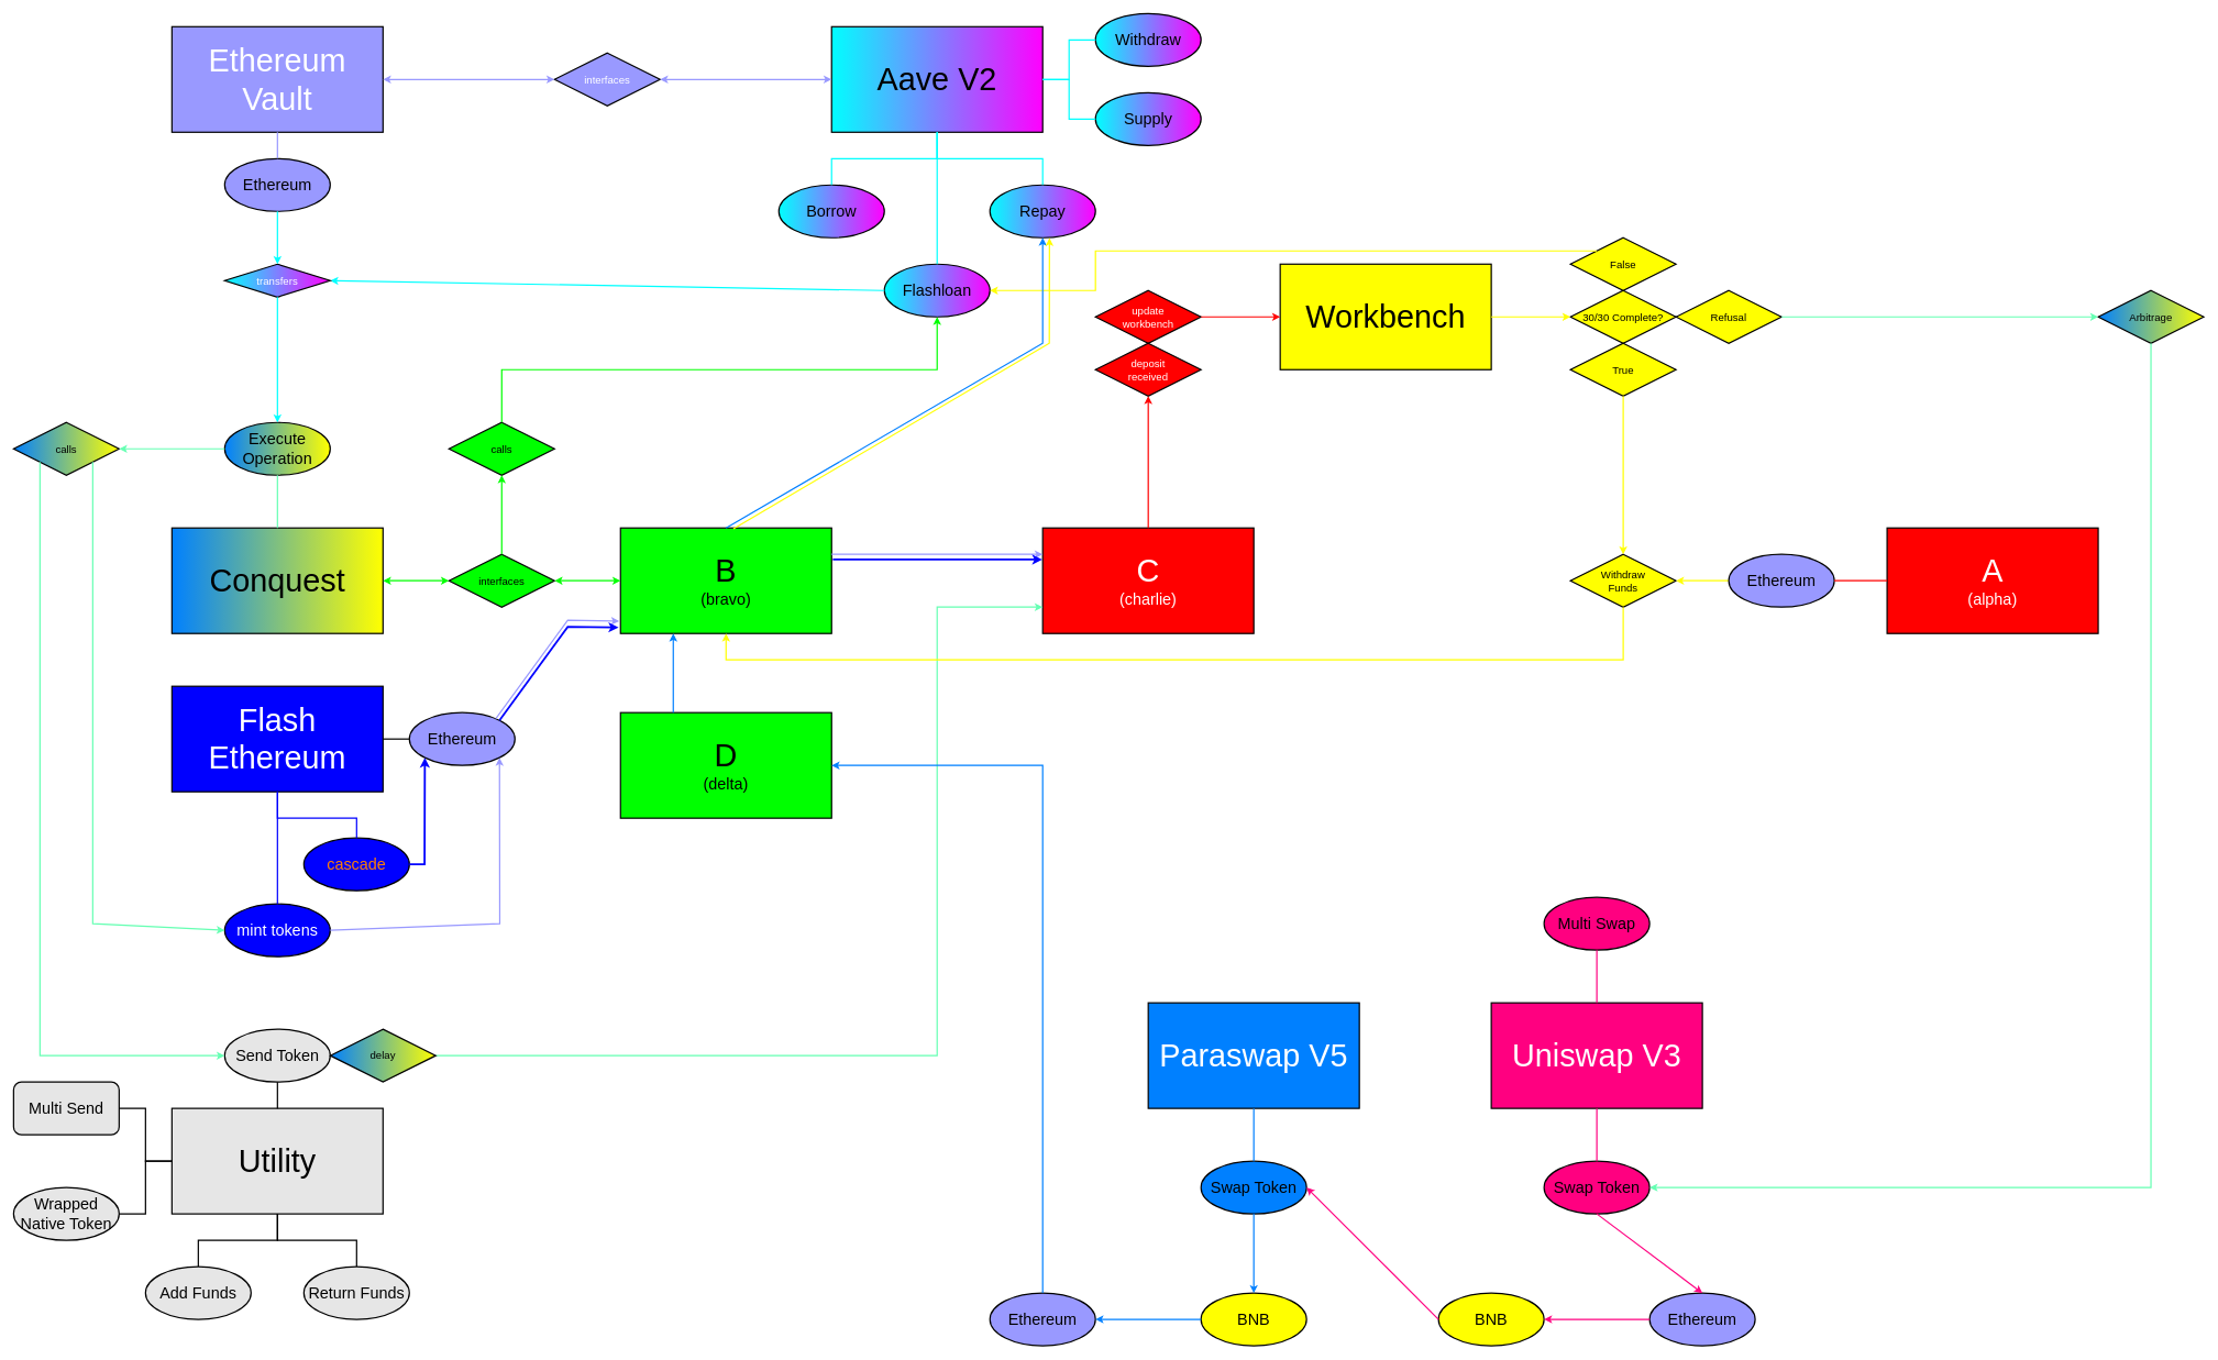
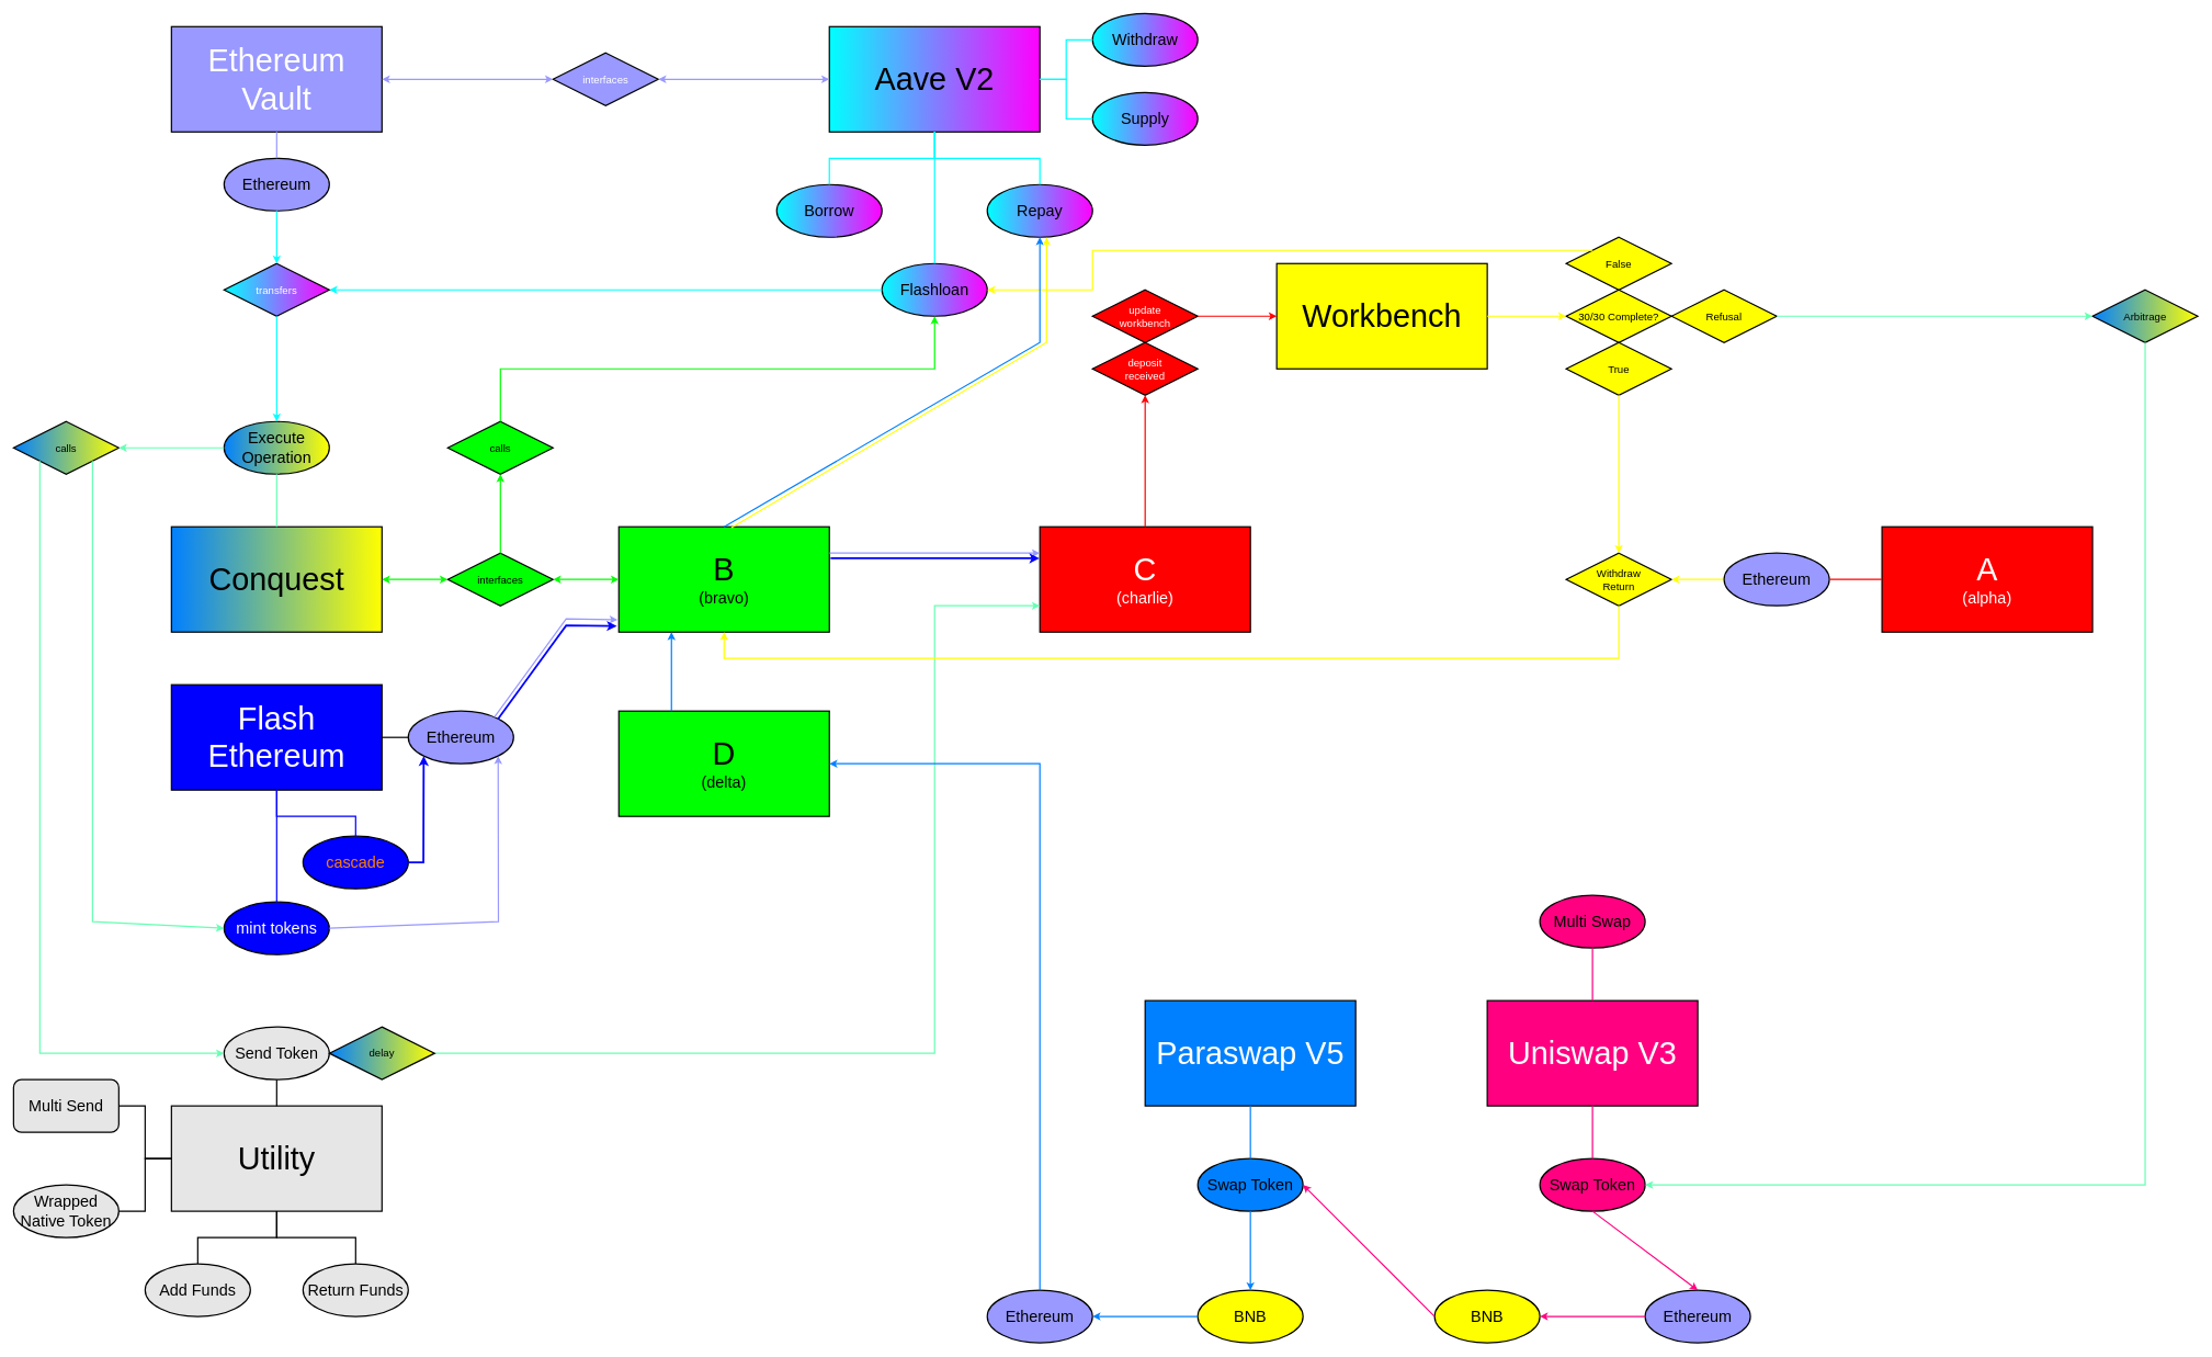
- <mxCell id="32" value="transfers" style="shape=rhombus;perimeter=rhombusPerimeter;whiteSpace=wrap;html=1;align=center;fillColor=#00FFFF;fontFamily=Arial;strokeColor=#000000;strokeWidth=2;fontColor=#FFFFFF;fontSize=16;gradientColor=#FF00FF;gradientDirection=east;" parent="1" vertex="1"><mxGeometry x="340" y="400" width="160" height="50" as="geometry" /></mxCell>
+ <mxCell id="32" value="transfers" style="shape=rhombus;perimeter=rhombusPerimeter;whiteSpace=wrap;html=1;align=center;fillColor=#00FFFF;fontFamily=Arial;strokeColor=#000000;strokeWidth=2;fontColor=#FFFFFF;fontSize=16;gradientColor=#FF00FF;gradientDirection=east;" parent="1" vertex="1"><mxGeometry x="340" y="400" width="160" height="80" as="geometry" /></mxCell>
- <mxCell id="76" value="Withdraw&lt;div&gt;Funds&lt;/div&gt;" style="shape=rhombus;perimeter=rhombusPerimeter;whiteSpace=wrap;html=1;align=center;fillColor=#FFFF00;fontFamily=Arial;strokeColor=#000000;strokeWidth=2;fontColor=#000000;fontSize=16;" parent="1" vertex="1"><mxGeometry x="2380" y="840" width="160" height="80" as="geometry" /></mxCell>
+ <mxCell id="76" value="Withdraw&lt;div&gt;Return&lt;/div&gt;" style="shape=rhombus;perimeter=rhombusPerimeter;whiteSpace=wrap;html=1;align=center;fillColor=#FFFF00;fontFamily=Arial;strokeColor=#000000;strokeWidth=2;fontColor=#000000;fontSize=16;" parent="1" vertex="1"><mxGeometry x="2380" y="840" width="160" height="80" as="geometry" /></mxCell>
